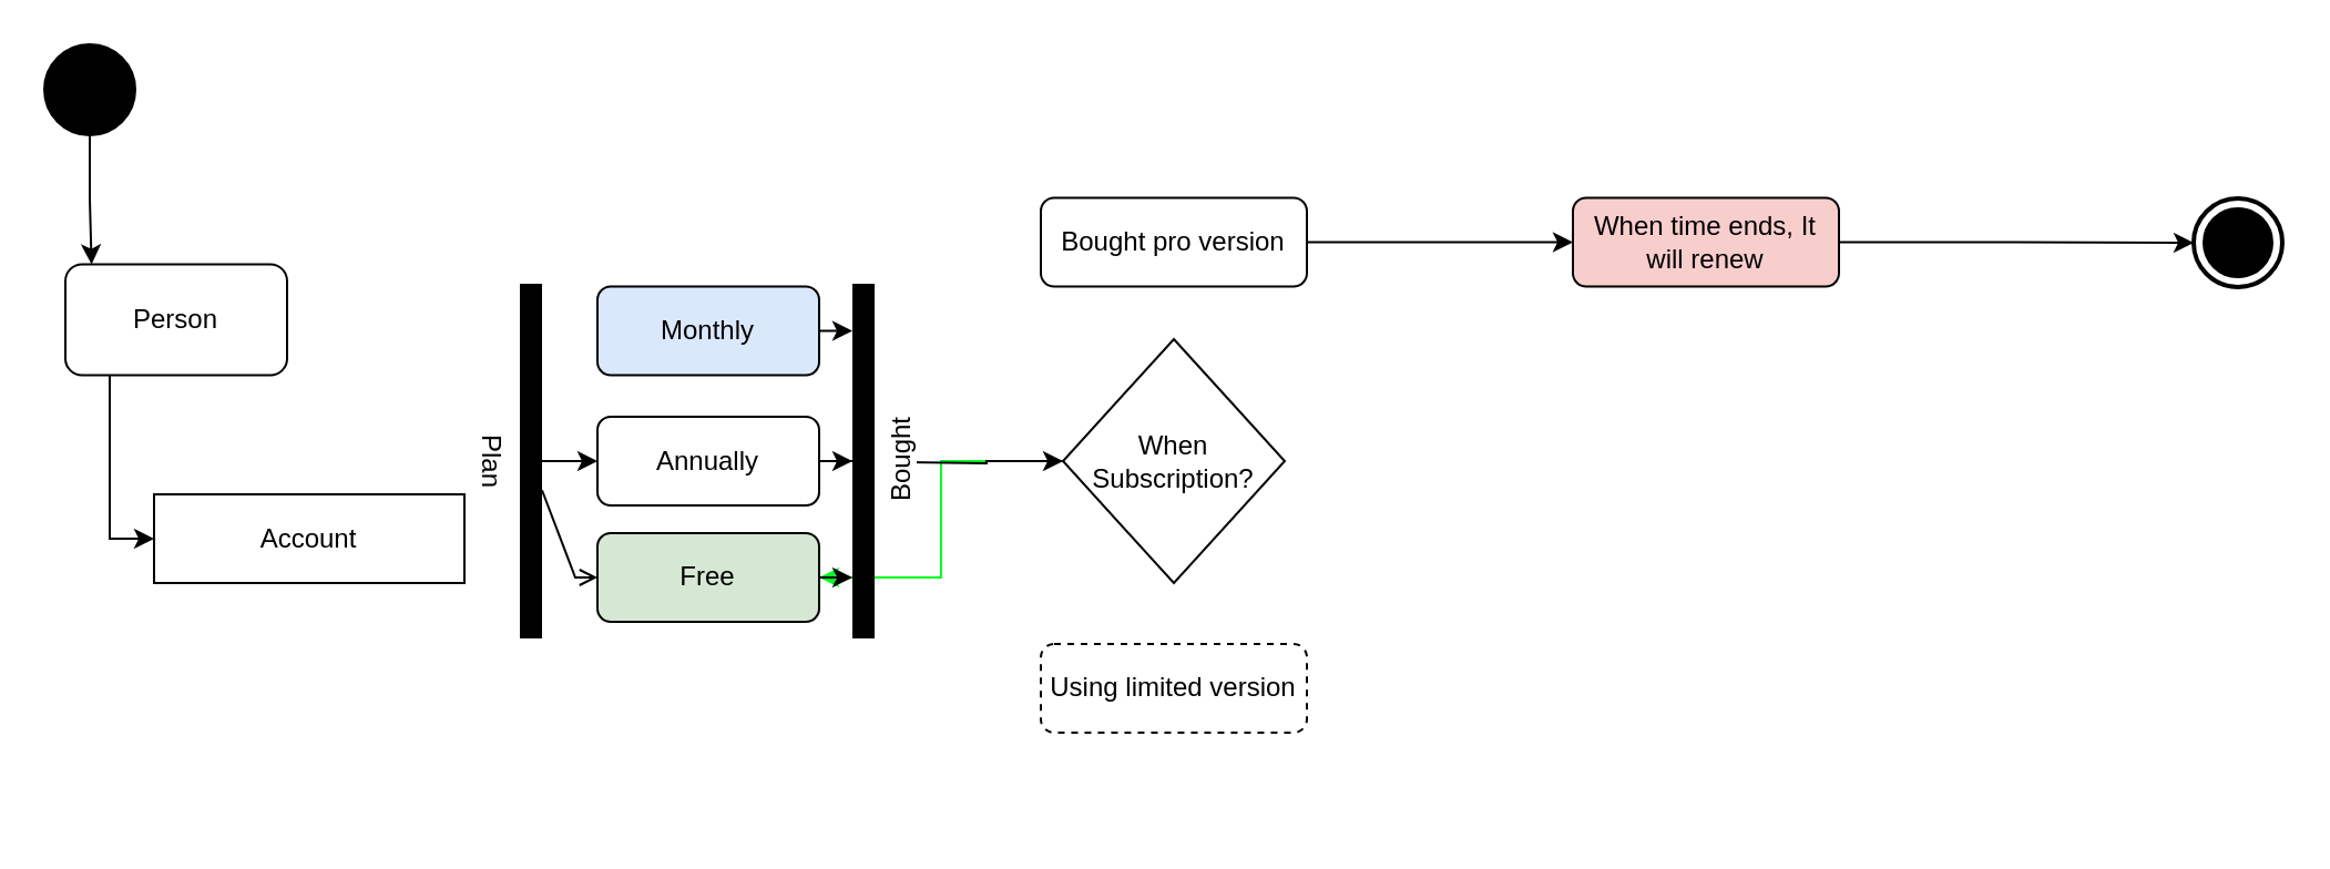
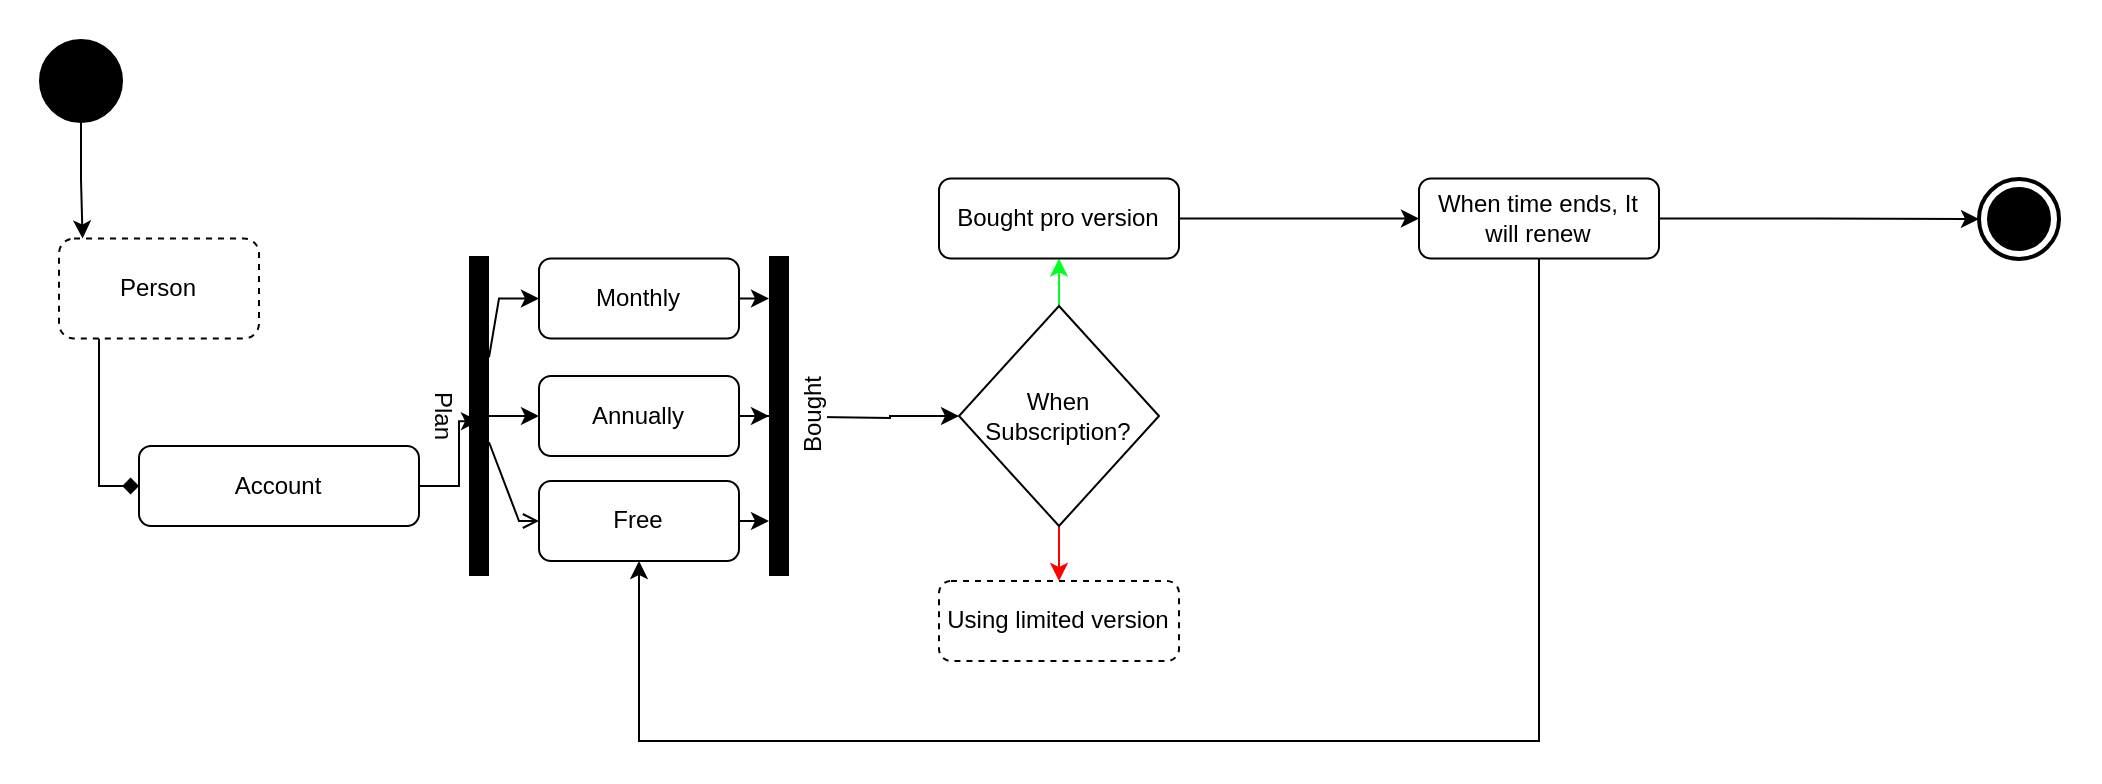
- <mxCell id="29" value="&lt;div&gt;When time ends, It will &lt;span&gt;renew&lt;/span&gt;&lt;/div&gt;" style="rounded=1;whiteSpace=wrap;html=1;strokeWidth=1;fillColor=#f8cecc;" vertex="1" parent="1"><mxGeometry x="709" y="88.75" width="120" height="40" as="geometry" /></mxCell>
+ <mxCell id="29" value="&lt;div&gt;When time ends, It will &lt;span&gt;renew&lt;/span&gt;&lt;/div&gt;" style="rounded=1;whiteSpace=wrap;html=1;strokeWidth=1;" vertex="1" parent="1"><mxGeometry x="709" y="88.75" width="120" height="40" as="geometry" /></mxCell>
- <mxCell id="3" value="&lt;div&gt;Person&lt;/div&gt;" style="rounded=1;whiteSpace=wrap;html=1;strokeWidth=1;" parent="1" vertex="1"><mxGeometry x="29" y="118.75" width="100" height="50" as="geometry" /></mxCell>
+ <mxCell id="3" value="&lt;div&gt;Person&lt;/div&gt;" style="rounded=1;whiteSpace=wrap;html=1;strokeWidth=1;dashed=1;" parent="1" vertex="1"><mxGeometry x="29" y="118.75" width="100" height="50" as="geometry" /></mxCell>
- <mxCell id="15" value="Monthly" style="rounded=1;whiteSpace=wrap;html=1;strokeWidth=1;fillColor=#dae8fc;" parent="1" vertex="1"><mxGeometry x="269" y="128.75" width="100" height="40" as="geometry" /></mxCell>
+ <mxCell id="15" value="Monthly" style="rounded=1;whiteSpace=wrap;html=1;strokeWidth=1;" parent="1" vertex="1"><mxGeometry x="269" y="128.75" width="100" height="40" as="geometry" /></mxCell>
+ <mxCell id="23" style="edgeStyle=orthogonalEdgeStyle;rounded=0;orthogonalLoop=1;jettySize=auto;html=1;entryX=0;entryY=0.5;entryDx=0;entryDy=0;" edge="1" parent="1" source="24" target="15"><mxGeometry relative="1" as="geometry"><Array as="points"><mxPoint x="249" y="149" /></Array></mxGeometry></mxCell>
+ <mxCell id="6" style="edgeStyle=orthogonalEdgeStyle;rounded=0;orthogonalLoop=1;jettySize=auto;html=1;entryX=0.516;entryY=0.5;entryDx=0;entryDy=0;entryPerimeter=0;" edge="1" parent="1" source="7" target="24"><mxGeometry relative="1" as="geometry"><Array as="points"><mxPoint x="229" y="243" /><mxPoint x="229" y="210" /></Array></mxGeometry></mxCell>
- <mxCell id="2" style="edgeStyle=orthogonalEdgeStyle;rounded=0;orthogonalLoop=1;jettySize=auto;html=1;entryX=0;entryY=0.5;entryDx=0;entryDy=0;" parent="1" source="3" target="7" edge="1"><mxGeometry relative="1" as="geometry"><Array as="points"><mxPoint x="49" y="242" /></Array><mxPoint x="89" y="240" as="targetPoint" /></mxGeometry></mxCell>
+ <mxCell id="2" style="edgeStyle=orthogonalEdgeStyle;rounded=0;orthogonalLoop=1;jettySize=auto;html=1;entryX=0;entryY=0.5;entryDx=0;entryDy=0;endArrow=diamond;" parent="1" source="3" target="7" edge="1"><mxGeometry relative="1" as="geometry"><Array as="points"><mxPoint x="49" y="242" /></Array><mxPoint x="89" y="240" as="targetPoint" /></mxGeometry></mxCell>
- <mxCell id="7" value="Account" style="whiteSpace=wrap;html=1;strokeWidth=1;rounded=0;" parent="1" vertex="1"><mxGeometry x="69" y="222.5" width="140" height="40" as="geometry" /></mxCell>
+ <mxCell id="7" value="Account" style="rounded=1;whiteSpace=wrap;html=1;strokeWidth=1;" parent="1" vertex="1"><mxGeometry x="69" y="222.5" width="140" height="40" as="geometry" /></mxCell>
- <mxCell id="9" style="edgeStyle=orthogonalEdgeStyle;rounded=0;orthogonalLoop=1;jettySize=auto;html=1;strokeColor=#03FF24;" parent="1" source="10" target="20" edge="1"><mxGeometry relative="1" as="geometry" /></mxCell>
+ <mxCell id="9" style="edgeStyle=orthogonalEdgeStyle;rounded=0;orthogonalLoop=1;jettySize=auto;html=1;entryX=0.5;entryY=1;entryDx=0;entryDy=0;strokeColor=#03FF24;" parent="1" source="10" target="13" edge="1"><mxGeometry relative="1" as="geometry" /></mxCell>
- <mxCell id="20" value="Free" style="rounded=1;whiteSpace=wrap;html=1;strokeWidth=1;fillColor=#d5e8d4;" parent="1" vertex="1"><mxGeometry x="269" y="240" width="100" height="40" as="geometry" /></mxCell>
+ <mxCell id="20" value="Free" style="rounded=1;whiteSpace=wrap;html=1;strokeWidth=1;" parent="1" vertex="1"><mxGeometry x="269" y="240" width="100" height="40" as="geometry" /></mxCell>
+ <mxCell id="8" style="edgeStyle=orthogonalEdgeStyle;rounded=0;orthogonalLoop=1;jettySize=auto;html=1;entryX=0.5;entryY=0;entryDx=0;entryDy=0;strokeColor=#FF0000;" parent="1" source="10" target="11" edge="1"><mxGeometry relative="1" as="geometry" /></mxCell>
+ <mxCell id="27" style="edgeStyle=orthogonalEdgeStyle;rounded=0;orthogonalLoop=1;jettySize=auto;html=1;entryX=0.5;entryY=1;entryDx=0;entryDy=0;" edge="1" parent="1" source="29" target="20"><mxGeometry relative="1" as="geometry"><Array as="points"><mxPoint x="769" y="370" /><mxPoint x="319" y="370" /></Array></mxGeometry></mxCell>
